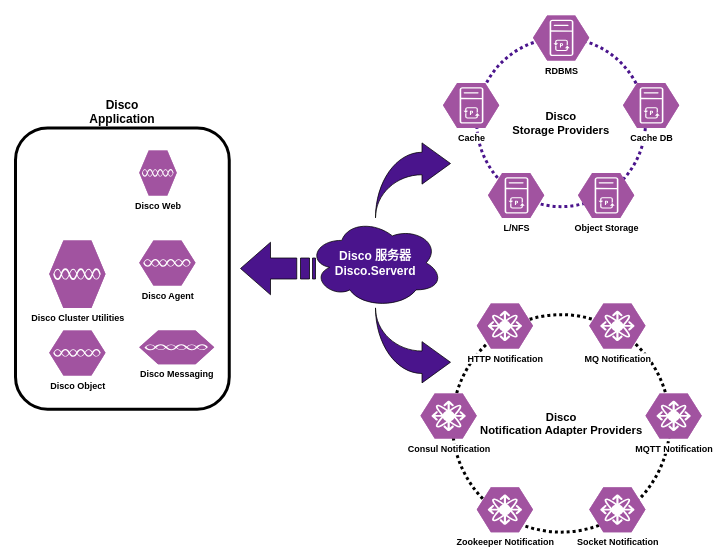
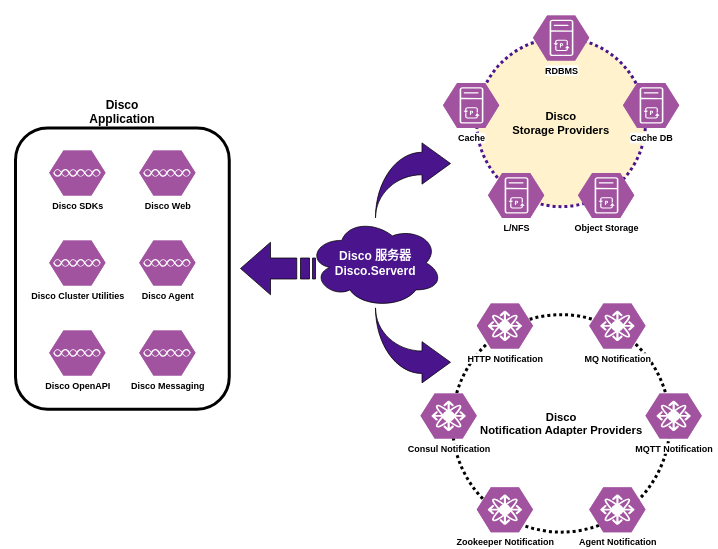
- <mxCell id="12" value="&lt;div style=&quot;font-size: 15px;&quot;&gt;Disco&lt;/div&gt;Storage Providers" style="ellipse;whiteSpace=wrap;html=1;aspect=fixed;strokeWidth=4;dashed=1;dashPattern=1 1;strokeColor=#4A148C;fontStyle=1;fontSize=15;" vertex="1" parent="11"><mxGeometry x="45" y="30" width="225" height="225" as="geometry" /></mxCell>
+ <mxCell id="12" value="&lt;div style=&quot;font-size: 15px;&quot;&gt;Disco&lt;/div&gt;Storage Providers" style="ellipse;whiteSpace=wrap;html=1;aspect=fixed;strokeWidth=4;dashed=1;dashPattern=1 1;strokeColor=#4A148C;fontStyle=1;fontSize=15;fillColor=#fff2cc;" vertex="1" parent="11"><mxGeometry x="45" y="30" width="225" height="225" as="geometry" /></mxCell>
+ <mxCell id="20" value="Disco SDKs" style="verticalLabelPosition=bottom;sketch=0;html=1;fillColor=#A153A0;strokeColor=#ffffff;verticalAlign=top;align=center;points=[[0,0.5,0],[0.125,0.25,0],[0.25,0,0],[0.5,0,0],[0.75,0,0],[0.875,0.25,0],[1,0.5,0],[0.875,0.75,0],[0.75,1,0],[0.5,1,0],[0.125,0.75,0]];pointerEvents=1;shape=mxgraph.cisco_safe.compositeIcon;bgIcon=mxgraph.cisco_safe.design.blank_device;resIcon=mxgraph.cisco_safe.design.access_point;fontStyle=1" vertex="1" parent="18"><mxGeometry x="45" y="30" width="75" height="60" as="geometry" /></mxCell>
- <mxCell id="23" value="Disco Web" style="verticalLabelPosition=bottom;sketch=0;html=1;fillColor=#A153A0;strokeColor=#ffffff;verticalAlign=top;align=center;points=[[0,0.5,0],[0.125,0.25,0],[0.25,0,0],[0.5,0,0],[0.75,0,0],[0.875,0.25,0],[1,0.5,0],[0.875,0.75,0],[0.75,1,0],[0.5,1,0],[0.125,0.75,0]];pointerEvents=1;shape=mxgraph.cisco_safe.compositeIcon;bgIcon=mxgraph.cisco_safe.design.blank_device;resIcon=mxgraph.cisco_safe.design.access_point;fontStyle=1" vertex="1" parent="18"><mxGeometry x="165" y="30" width="50" height="60" as="geometry" /></mxCell>
+ <mxCell id="23" value="Disco Web" style="verticalLabelPosition=bottom;sketch=0;html=1;fillColor=#A153A0;strokeColor=#ffffff;verticalAlign=top;align=center;points=[[0,0.5,0],[0.125,0.25,0],[0.25,0,0],[0.5,0,0],[0.75,0,0],[0.875,0.25,0],[1,0.5,0],[0.875,0.75,0],[0.75,1,0],[0.5,1,0],[0.125,0.75,0]];pointerEvents=1;shape=mxgraph.cisco_safe.compositeIcon;bgIcon=mxgraph.cisco_safe.design.blank_device;resIcon=mxgraph.cisco_safe.design.access_point;fontStyle=1" vertex="1" parent="18"><mxGeometry x="165" y="30" width="75" height="60" as="geometry" /></mxCell>
- <mxCell id="21" value="Disco Cluster Utilities" style="verticalLabelPosition=bottom;sketch=0;html=1;fillColor=#A153A0;strokeColor=#ffffff;verticalAlign=top;align=center;points=[[0,0.5,0],[0.125,0.25,0],[0.25,0,0],[0.5,0,0],[0.75,0,0],[0.875,0.25,0],[1,0.5,0],[0.875,0.75,0],[0.75,1,0],[0.5,1,0],[0.125,0.75,0]];pointerEvents=1;shape=mxgraph.cisco_safe.compositeIcon;bgIcon=mxgraph.cisco_safe.design.blank_device;resIcon=mxgraph.cisco_safe.design.access_point;fontStyle=1" vertex="1" parent="18"><mxGeometry x="45" y="150" width="75" height="90" as="geometry" /></mxCell>
+ <mxCell id="21" value="Disco Cluster Utilities" style="verticalLabelPosition=bottom;sketch=0;html=1;fillColor=#A153A0;strokeColor=#ffffff;verticalAlign=top;align=center;points=[[0,0.5,0],[0.125,0.25,0],[0.25,0,0],[0.5,0,0],[0.75,0,0],[0.875,0.25,0],[1,0.5,0],[0.875,0.75,0],[0.75,1,0],[0.5,1,0],[0.125,0.75,0]];pointerEvents=1;shape=mxgraph.cisco_safe.compositeIcon;bgIcon=mxgraph.cisco_safe.design.blank_device;resIcon=mxgraph.cisco_safe.design.access_point;fontStyle=1" vertex="1" parent="18"><mxGeometry x="45" y="150" width="75" height="60" as="geometry" /></mxCell>
- <mxCell id="25" value="Disco Messaging" style="verticalLabelPosition=bottom;sketch=0;html=1;fillColor=#A153A0;strokeColor=#ffffff;verticalAlign=top;align=center;points=[[0,0.5,0],[0.125,0.25,0],[0.25,0,0],[0.5,0,0],[0.75,0,0],[0.875,0.25,0],[1,0.5,0],[0.875,0.75,0],[0.75,1,0],[0.5,1,0],[0.125,0.75,0]];pointerEvents=1;shape=mxgraph.cisco_safe.compositeIcon;bgIcon=mxgraph.cisco_safe.design.blank_device;resIcon=mxgraph.cisco_safe.design.access_point;fontStyle=1" vertex="1" parent="18"><mxGeometry x="165" y="270" width="100" height="45" as="geometry" /></mxCell>
+ <mxCell id="25" value="Disco Messaging" style="verticalLabelPosition=bottom;sketch=0;html=1;fillColor=#A153A0;strokeColor=#ffffff;verticalAlign=top;align=center;points=[[0,0.5,0],[0.125,0.25,0],[0.25,0,0],[0.5,0,0],[0.75,0,0],[0.875,0.25,0],[1,0.5,0],[0.875,0.75,0],[0.75,1,0],[0.5,1,0],[0.125,0.75,0]];pointerEvents=1;shape=mxgraph.cisco_safe.compositeIcon;bgIcon=mxgraph.cisco_safe.design.blank_device;resIcon=mxgraph.cisco_safe.design.access_point;fontStyle=1" vertex="1" parent="18"><mxGeometry x="165" y="270" width="75" height="60" as="geometry" /></mxCell>
- <mxCell id="22" value="Disco Object" style="verticalLabelPosition=bottom;sketch=0;html=1;fillColor=#A153A0;strokeColor=#ffffff;verticalAlign=top;align=center;points=[[0,0.5,0],[0.125,0.25,0],[0.25,0,0],[0.5,0,0],[0.75,0,0],[0.875,0.25,0],[1,0.5,0],[0.875,0.75,0],[0.75,1,0],[0.5,1,0],[0.125,0.75,0]];pointerEvents=1;shape=mxgraph.cisco_safe.compositeIcon;bgIcon=mxgraph.cisco_safe.design.blank_device;resIcon=mxgraph.cisco_safe.design.access_point;fontStyle=1" vertex="1" parent="18"><mxGeometry x="45" y="270" width="75" height="60" as="geometry" /></mxCell>
+ <mxCell id="22" value="Disco OpenAPI" style="verticalLabelPosition=bottom;sketch=0;html=1;fillColor=#A153A0;strokeColor=#ffffff;verticalAlign=top;align=center;points=[[0,0.5,0],[0.125,0.25,0],[0.25,0,0],[0.5,0,0],[0.75,0,0],[0.875,0.25,0],[1,0.5,0],[0.875,0.75,0],[0.75,1,0],[0.5,1,0],[0.125,0.75,0]];pointerEvents=1;shape=mxgraph.cisco_safe.compositeIcon;bgIcon=mxgraph.cisco_safe.design.blank_device;resIcon=mxgraph.cisco_safe.design.access_point;fontStyle=1" vertex="1" parent="18"><mxGeometry x="45" y="270" width="75" height="60" as="geometry" /></mxCell>
- <mxCell id="10" value="&lt;span style=&quot;&quot;&gt;Socket Notification&lt;/span&gt;" style="verticalLabelPosition=bottom;sketch=0;html=1;fillColor=#A153A0;strokeColor=#ffffff;verticalAlign=top;align=center;points=[[0,0.5,0],[0.125,0.25,0],[0.25,0,0],[0.5,0,0],[0.75,0,0],[0.875,0.25,0],[1,0.5,0],[0.875,0.75,0],[0.75,1,0],[0.5,1,0],[0.125,0.75,0]];pointerEvents=1;shape=mxgraph.cisco_safe.compositeIcon;bgIcon=mxgraph.cisco_safe.design.blank_device;resIcon=mxgraph.cisco_safe.design.fabric_switch;fontStyle=1;labelBackgroundColor=default;" vertex="1" parent="3"><mxGeometry x="225" y="245" width="75" height="60" as="geometry" /></mxCell>
+ <mxCell id="10" value="&lt;span style=&quot;&quot;&gt;Agent Notification&lt;/span&gt;" style="verticalLabelPosition=bottom;sketch=0;html=1;fillColor=#A153A0;strokeColor=#ffffff;verticalAlign=top;align=center;points=[[0,0.5,0],[0.125,0.25,0],[0.25,0,0],[0.5,0,0],[0.75,0,0],[0.875,0.25,0],[1,0.5,0],[0.875,0.75,0],[0.75,1,0],[0.5,1,0],[0.125,0.75,0]];pointerEvents=1;shape=mxgraph.cisco_safe.compositeIcon;bgIcon=mxgraph.cisco_safe.design.blank_device;resIcon=mxgraph.cisco_safe.design.fabric_switch;fontStyle=1;labelBackgroundColor=default;" vertex="1" parent="3"><mxGeometry x="225" y="245" width="75" height="60" as="geometry" /></mxCell>
